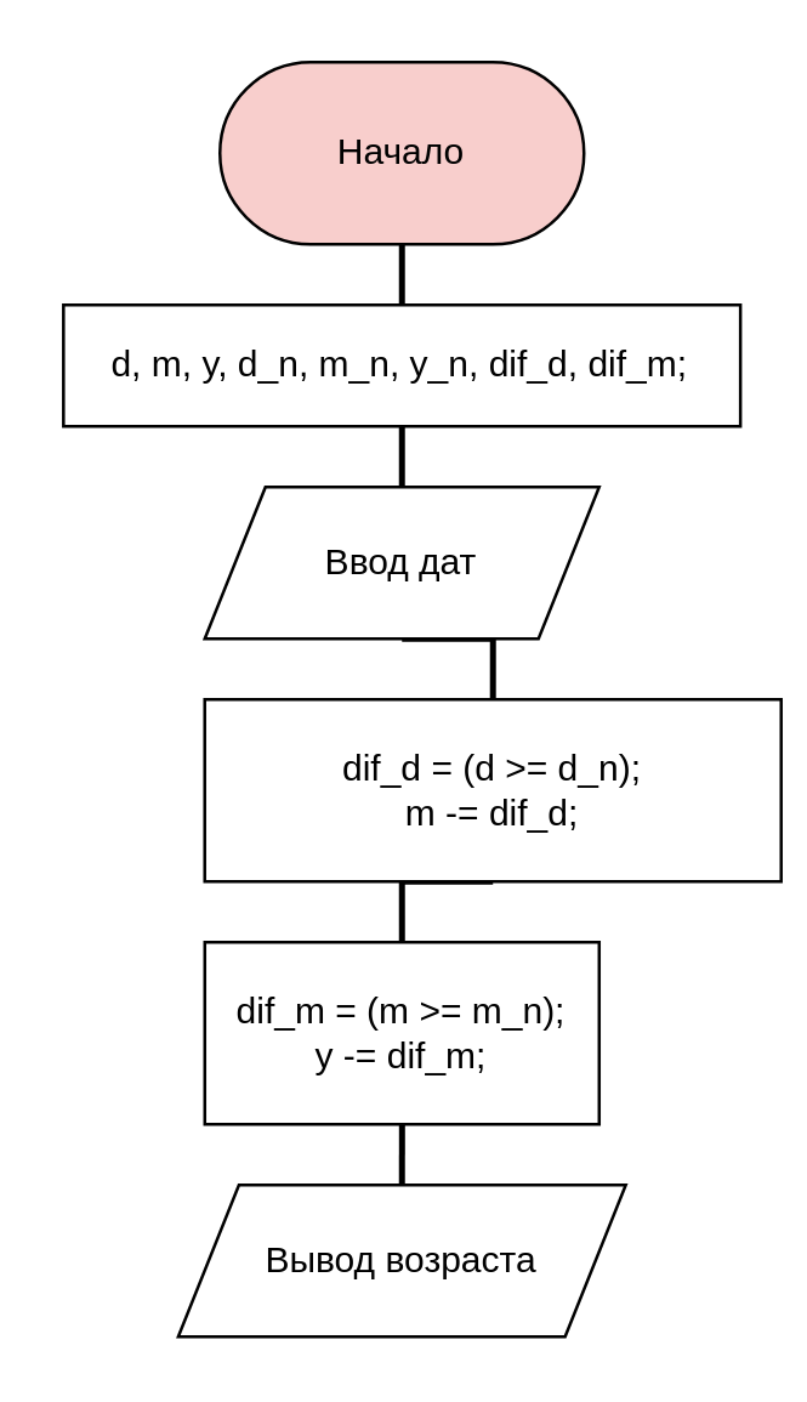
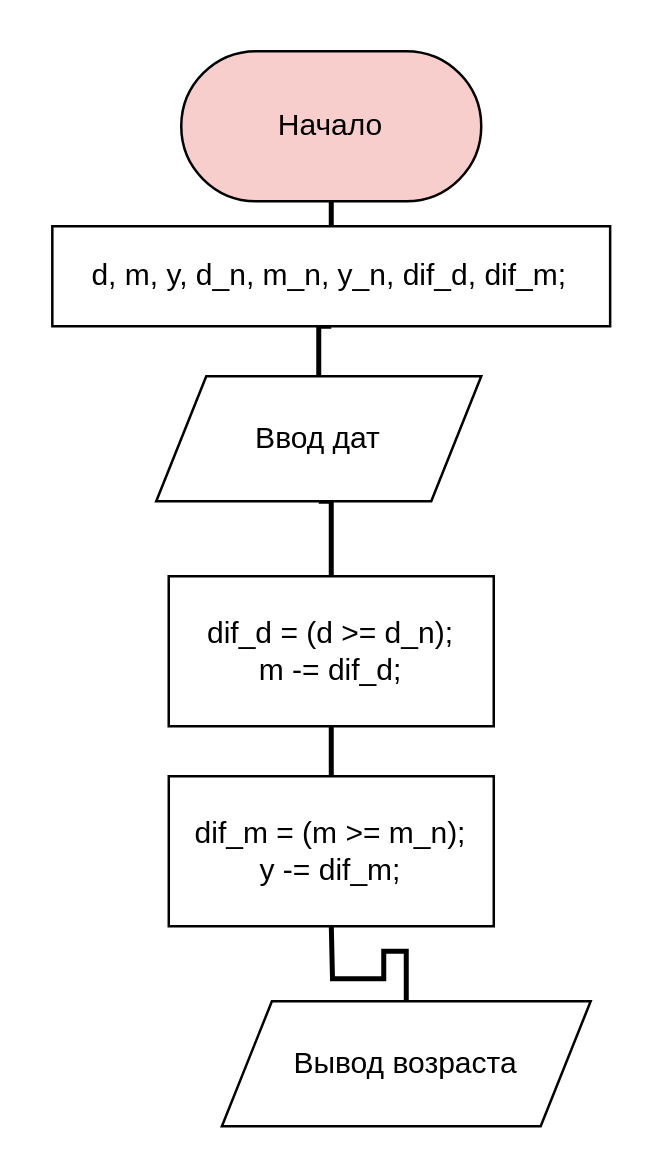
- <mxCell id="5" value="d, m, y, d_n, m_n, y_n, dif_d, dif_m;" style="rounded=0;whiteSpace=wrap;html=1;" parent="1" vertex="1"><mxGeometry x="20.43" y="100" width="223.13" height="40" as="geometry" /></mxCell>
+ <mxCell id="5" value="d, m, y, d_n, m_n, y_n, dif_d, dif_m;" style="rounded=0;whiteSpace=wrap;html=1;" parent="1" vertex="1"><mxGeometry x="20.43" y="90" width="223.13" height="40" as="geometry" /></mxCell>
- <mxCell id="7" value="Ввод дат" style="shape=parallelogram;perimeter=parallelogramPerimeter;whiteSpace=wrap;html=1;fixedSize=1;" parent="1" vertex="1"><mxGeometry x="67" y="160" width="130" height="50" as="geometry" /></mxCell>
+ <mxCell id="7" value="Ввод дат" style="shape=parallelogram;perimeter=parallelogramPerimeter;whiteSpace=wrap;html=1;fixedSize=1;" parent="1" vertex="1"><mxGeometry x="62" y="150" width="130" height="50" as="geometry" /></mxCell>
- <mxCell id="11" value="dif_d = (d &amp;gt;= d_n);&lt;div&gt;m -= dif_d;&lt;/div&gt;" style="rounded=0;whiteSpace=wrap;html=1;" parent="1" vertex="1"><mxGeometry x="66.99" y="230" width="190" height="60" as="geometry" /></mxCell>
+ <mxCell id="11" value="dif_d = (d &amp;gt;= d_n);&lt;div&gt;m -= dif_d;&lt;/div&gt;" style="rounded=0;whiteSpace=wrap;html=1;" parent="1" vertex="1"><mxGeometry x="66.99" y="230" width="130.01" height="60" as="geometry" /></mxCell>
- <mxCell id="8" value="Вывод возраста" style="shape=parallelogram;perimeter=parallelogramPerimeter;whiteSpace=wrap;html=1;fixedSize=1;" parent="1" vertex="1"><mxGeometry x="58.26" y="390" width="147.51" height="50" as="geometry" /></mxCell>
+ <mxCell id="8" value="Вывод возраста" style="shape=parallelogram;perimeter=parallelogramPerimeter;whiteSpace=wrap;html=1;fixedSize=1;" parent="1" vertex="1"><mxGeometry x="88.26" y="400" width="147.51" height="50" as="geometry" /></mxCell>
